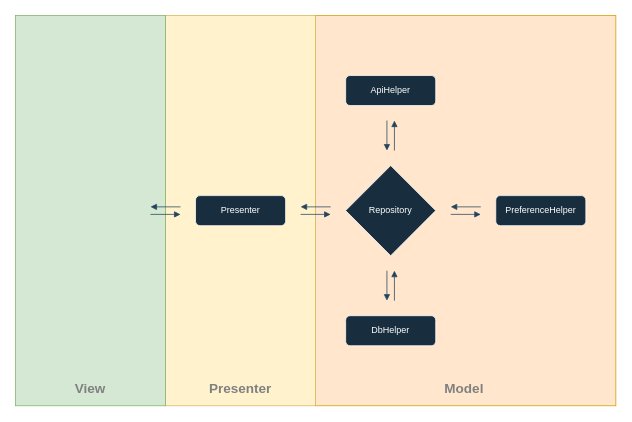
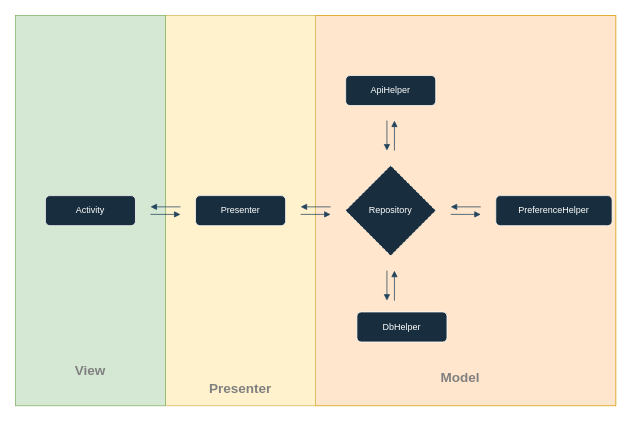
+ <mxCell id="6" value="&lt;div&gt;Activity&lt;/div&gt;" style="rounded=1;whiteSpace=wrap;html=1;fontSize=12;glass=0;strokeWidth=1;shadow=0;fillColor=#182E3E;strokeColor=#FFFFFF;fontColor=#FFFFFF;" parent="2" vertex="1"><mxGeometry x="40" y="240" width="120" height="40" as="geometry" /></mxCell>
- <mxCell id="8" value="Repository" style="rhombus;whiteSpace=wrap;html=1;fillColor=#182E3E;strokeColor=#FFFFFF;fontColor=#FFFFFF;" parent="2" vertex="1"><mxGeometry x="440" y="200" width="120" height="120" as="geometry" /></mxCell>
+ <mxCell id="8" value="Repository" style="rhombus;whiteSpace=wrap;html=1;fillColor=#182E3E;strokeColor=#FFFFFF;fontColor=#FFFFFF;dashed=1;" parent="2" vertex="1"><mxGeometry x="440" y="200" width="120" height="120" as="geometry" /></mxCell>
- <mxCell id="26" value="PreferenceHelper" style="rounded=1;whiteSpace=wrap;html=1;fontSize=12;glass=0;strokeWidth=1;shadow=0;fillColor=#182E3E;strokeColor=#FFFFFF;fontColor=#FFFFFF;" parent="2" vertex="1"><mxGeometry x="640" y="240" width="120" height="40" as="geometry" /></mxCell>
+ <mxCell id="26" value="PreferenceHelper" style="rounded=1;whiteSpace=wrap;html=1;fontSize=12;glass=0;strokeWidth=1;shadow=0;fillColor=#182E3E;strokeColor=#FFFFFF;fontColor=#FFFFFF;" parent="2" vertex="1"><mxGeometry x="640" y="240" width="155" height="40" as="geometry" /></mxCell>
- <mxCell id="10" value="DbHelper" style="rounded=1;whiteSpace=wrap;html=1;fontSize=12;glass=0;strokeWidth=1;shadow=0;fillColor=#182E3E;strokeColor=#FFFFFF;fontColor=#FFFFFF;" parent="2" vertex="1"><mxGeometry x="440" y="400" width="120" height="40" as="geometry" /></mxCell>
+ <mxCell id="10" value="DbHelper" style="rounded=1;whiteSpace=wrap;html=1;fontSize=12;glass=0;strokeWidth=1;shadow=0;fillColor=#182E3E;strokeColor=#FFFFFF;fontColor=#FFFFFF;" parent="2" vertex="1"><mxGeometry x="455" y="395" width="120" height="40" as="geometry" /></mxCell>
- <mxCell id="27" value="&lt;div style=&quot;font-size: 18px;&quot;&gt;View&lt;/div&gt;" style="rounded=0;whiteSpace=wrap;html=1;fillColor=none;strokeColor=none;fontSize=18;fontStyle=1;fontColor=#808080;" vertex="1" parent="2"><mxGeometry x="40" y="475" width="120" height="45" as="geometry" /></mxCell>
+ <mxCell id="27" value="&lt;div style=&quot;font-size: 18px;&quot;&gt;View&lt;/div&gt;" style="rounded=0;whiteSpace=wrap;html=1;fillColor=none;strokeColor=none;fontSize=18;fontStyle=1;fontColor=#808080;" vertex="1" parent="2"><mxGeometry x="40" y="450" width="120" height="45" as="geometry" /></mxCell>
- <mxCell id="29" value="Model" style="rounded=0;whiteSpace=wrap;html=1;fillColor=none;strokeColor=none;fontSize=18;fontStyle=1;fontColor=#808080;" vertex="1" parent="2"><mxGeometry x="538" y="475" width="120" height="45" as="geometry" /></mxCell>
+ <mxCell id="29" value="Model" style="rounded=0;whiteSpace=wrap;html=1;fillColor=none;strokeColor=none;fontSize=18;fontStyle=1;fontColor=#808080;" vertex="1" parent="2"><mxGeometry x="533" y="460" width="120" height="45" as="geometry" /></mxCell>
